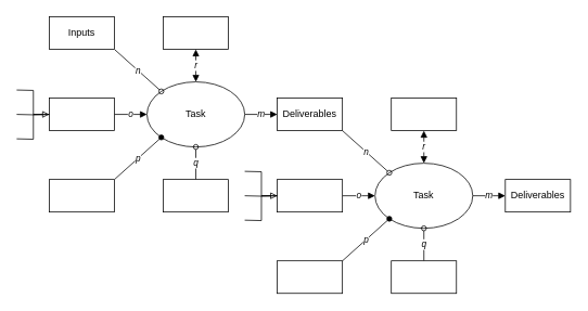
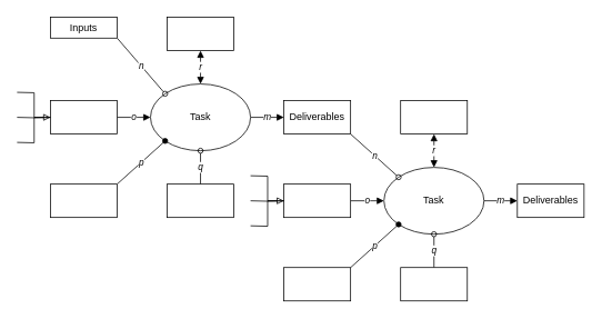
- <mxCell id="6" value="Inputs" style="rounded=0;whiteSpace=wrap;html=1;" vertex="1" parent="1"><mxGeometry x="60" y="20" width="80" height="40" as="geometry" /></mxCell>
+ <mxCell id="6" value="Inputs" style="rounded=0;whiteSpace=wrap;html=1;" vertex="1" parent="1"><mxGeometry x="60" y="20" width="80" height="25" as="geometry" /></mxCell>
